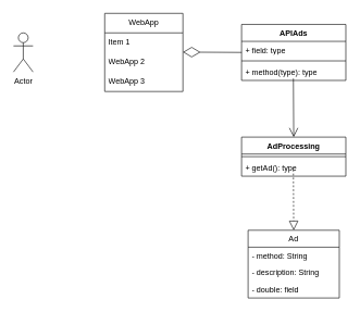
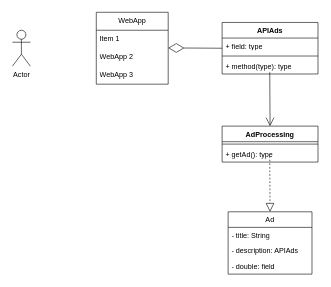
- <mxCell id="16" value="- method: String" style="text;strokeColor=none;fillColor=none;align=left;verticalAlign=top;spacingLeft=4;spacingRight=4;overflow=hidden;rotatable=0;points=[[0,0.5],[1,0.5]];portConstraint=eastwest;whiteSpace=wrap;html=1;" vertex="1" parent="15"><mxGeometry y="26" width="140" height="26" as="geometry" /></mxCell>
+ <mxCell id="16" value="- title: String" style="text;strokeColor=none;fillColor=none;align=left;verticalAlign=top;spacingLeft=4;spacingRight=4;overflow=hidden;rotatable=0;points=[[0,0.5],[1,0.5]];portConstraint=eastwest;whiteSpace=wrap;html=1;" vertex="1" parent="15"><mxGeometry y="26" width="140" height="26" as="geometry" /></mxCell>
- <mxCell id="17" value="- description: String" style="text;strokeColor=none;fillColor=none;align=left;verticalAlign=top;spacingLeft=4;spacingRight=4;overflow=hidden;rotatable=0;points=[[0,0.5],[1,0.5]];portConstraint=eastwest;whiteSpace=wrap;html=1;" vertex="1" parent="15"><mxGeometry y="52" width="140" height="26" as="geometry" /></mxCell>
+ <mxCell id="17" value="- description: APIAds" style="text;strokeColor=none;fillColor=none;align=left;verticalAlign=top;spacingLeft=4;spacingRight=4;overflow=hidden;rotatable=0;points=[[0,0.5],[1,0.5]];portConstraint=eastwest;whiteSpace=wrap;html=1;" vertex="1" parent="15"><mxGeometry y="52" width="140" height="26" as="geometry" /></mxCell>
